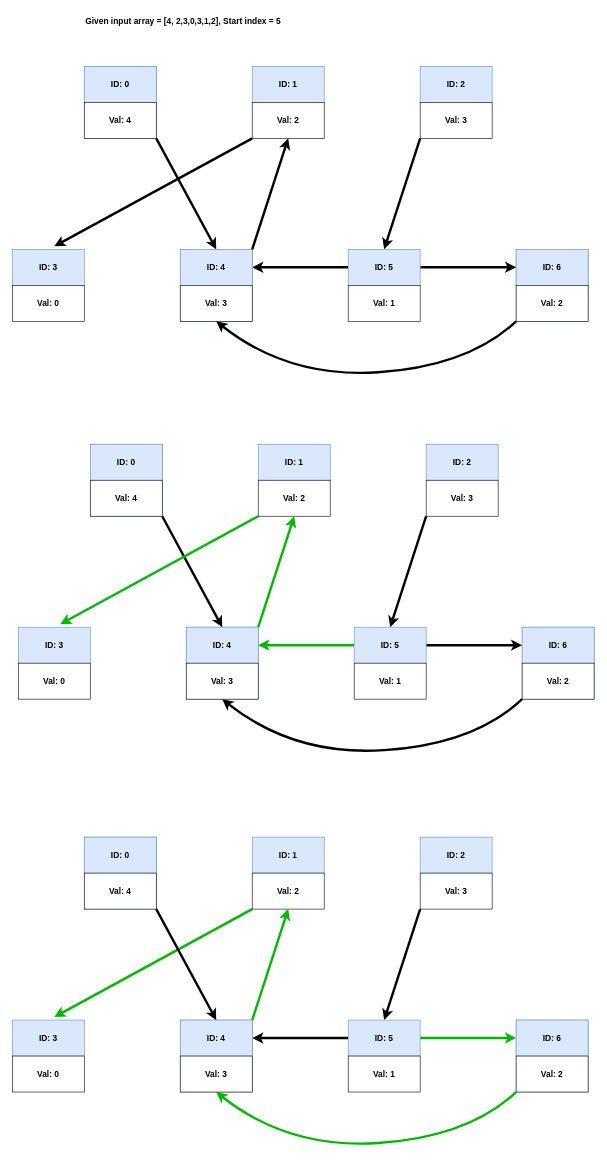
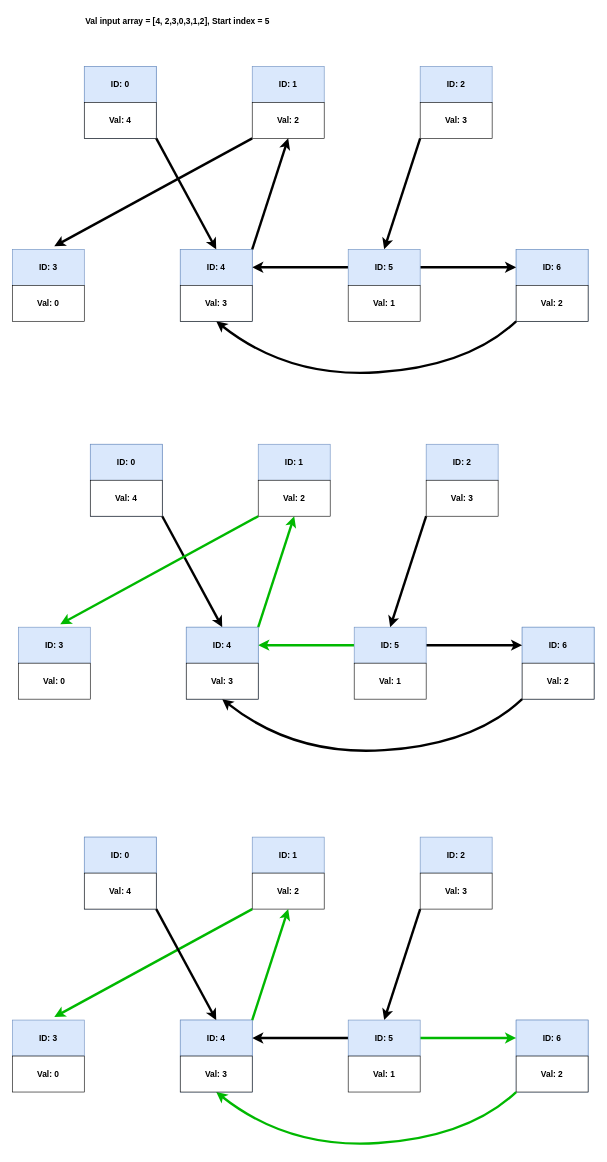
- <mxCell id="2" value="&lt;b&gt;Given input array = [4, 2,3,0,3,1,2], Start index = 5&lt;/b&gt;" style="text;html=1;strokeColor=none;fillColor=none;align=left;verticalAlign=middle;whiteSpace=wrap;rounded=0;fontSize=14;" vertex="1" parent="1"><mxGeometry x="140" y="20" width="550" height="30" as="geometry" /></mxCell>
+ <mxCell id="2" value="&lt;b&gt;Val input array = [4, 2,3,0,3,1,2], Start index = 5&lt;/b&gt;" style="text;html=1;strokeColor=none;fillColor=none;align=left;verticalAlign=middle;whiteSpace=wrap;rounded=0;fontSize=14;" vertex="1" parent="1"><mxGeometry x="140" y="20" width="550" height="30" as="geometry" /></mxCell>
